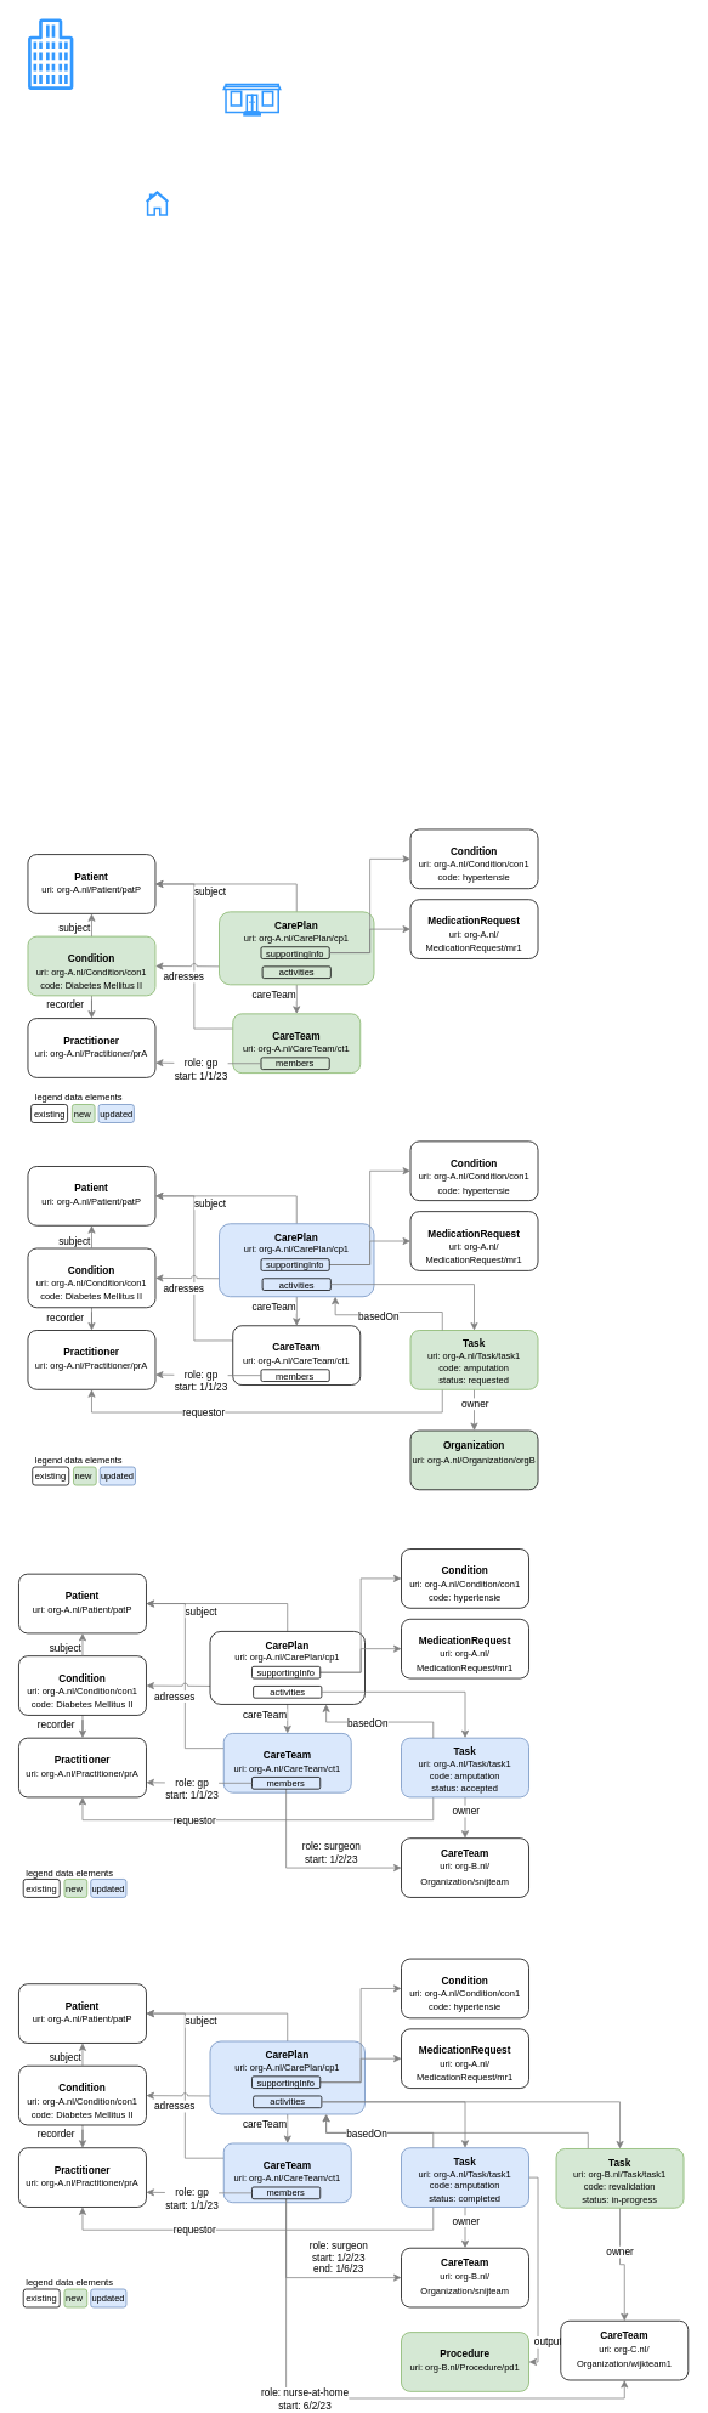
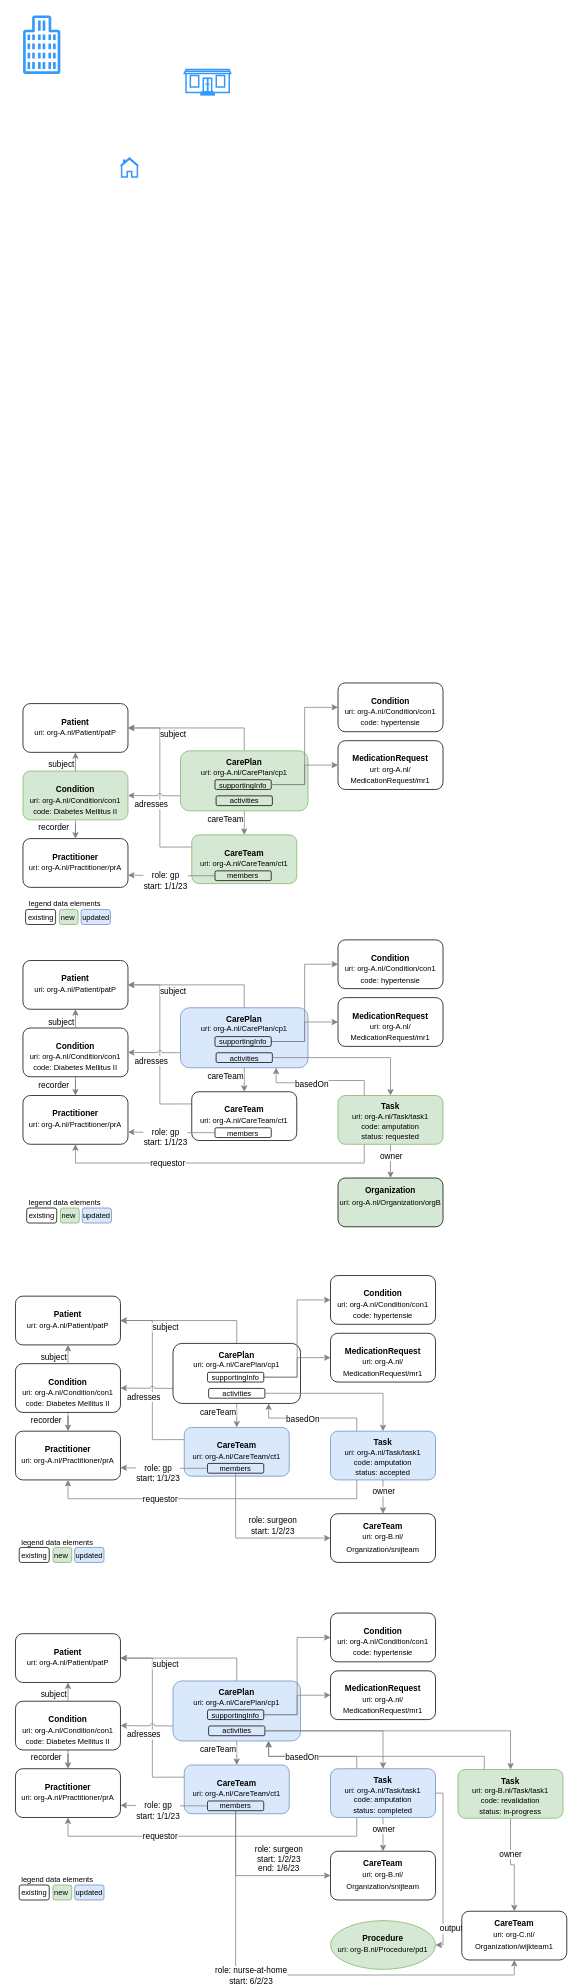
- <mxCell id="136" value="&lt;b style=&quot;border-color: var(--border-color); font-size: 11px;&quot;&gt;Procedure&lt;/b&gt;&lt;font style=&quot;border-color: var(--border-color); font-size: 11px;&quot; color=&quot;#808080&quot;&gt;&lt;br style=&quot;border-color: var(--border-color);&quot;&gt;&lt;/font&gt;&lt;font style=&quot;border-color: var(--border-color); font-size: 10px;&quot;&gt;uri: org-B.nl/Procedure/pd1&lt;/font&gt;" style="rounded=1;whiteSpace=wrap;html=1;verticalAlign=top;spacingTop=10;fillColor=#d5e8d4;strokeColor=#82b366;" parent="1" vertex="1"><mxGeometry x="440" y="2560" width="140" height="65" as="geometry" /></mxCell>
+ <mxCell id="136" value="&lt;b style=&quot;border-color: var(--border-color); font-size: 11px;&quot;&gt;Procedure&lt;/b&gt;&lt;font style=&quot;border-color: var(--border-color); font-size: 11px;&quot; color=&quot;#808080&quot;&gt;&lt;br style=&quot;border-color: var(--border-color);&quot;&gt;&lt;/font&gt;&lt;font style=&quot;border-color: var(--border-color); font-size: 10px;&quot;&gt;uri: org-B.nl/Procedure/pd1&lt;/font&gt;" style="ellipse;whiteSpace=wrap;html=1;verticalAlign=top;spacingTop=10;fillColor=#d5e8d4;strokeColor=#82b366;" parent="1" vertex="1"><mxGeometry x="440" y="2560" width="140" height="65" as="geometry" /></mxCell>
